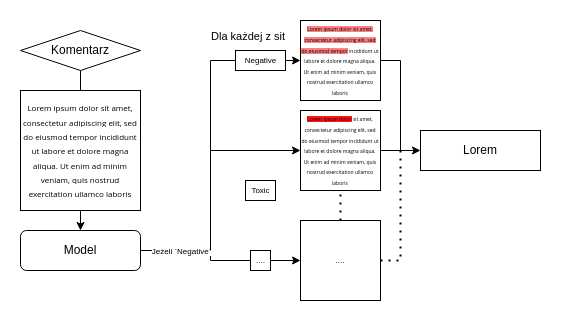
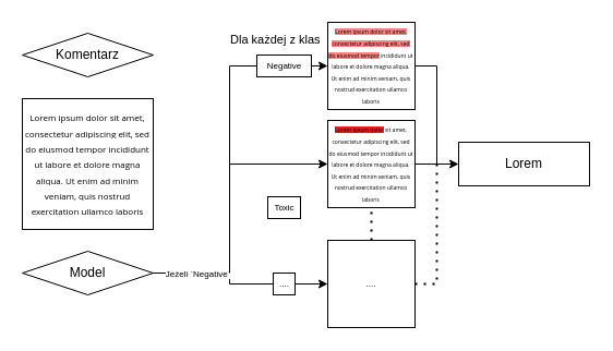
- <mxCell id="22" value="Dla każdej z sit" style="text;strokeColor=none;fillColor=none;align=left;verticalAlign=middle;spacingLeft=4;spacingRight=4;overflow=hidden;points=[[0,0.5],[1,0.5]];portConstraint=eastwest;rotatable=0;labelBackgroundColor=#FFFFFF;fontSize=11;fontColor=#030101;" vertex="1" parent="1"><mxGeometry x="205" y="20" width="95" height="30" as="geometry" /></mxCell>
+ <mxCell id="22" value="Dla każdej z klas" style="text;strokeColor=none;fillColor=none;align=left;verticalAlign=middle;spacingLeft=4;spacingRight=4;overflow=hidden;points=[[0,0.5],[1,0.5]];portConstraint=eastwest;rotatable=0;labelBackgroundColor=#FFFFFF;fontSize=11;fontColor=#030101;" vertex="1" parent="1"><mxGeometry x="205" y="20" width="95" height="30" as="geometry" /></mxCell>
- <mxCell id="4" value="" style="endArrow=classic;html=1;rounded=0;fontSize=8;exitX=0.5;exitY=1;exitDx=0;exitDy=0;entryX=0.5;entryY=0;entryDx=0;entryDy=0;" edge="1" parent="1" source="5" target="7"><mxGeometry width="50" height="50" relative="1" as="geometry"><mxPoint x="190" y="210" as="sourcePoint" /><mxPoint x="240" y="160" as="targetPoint" /></mxGeometry></mxCell>
- <mxCell id="7" value="Model" style="rounded=1;whiteSpace=wrap;html=1;" vertex="1" parent="1"><mxGeometry x="20" y="230" width="120" height="40" as="geometry" /></mxCell>
+ <mxCell id="7" value="Model" style="rhombus;whiteSpace=wrap;html=1;" vertex="1" parent="1"><mxGeometry x="20" y="230" width="120" height="40" as="geometry" /></mxCell>
